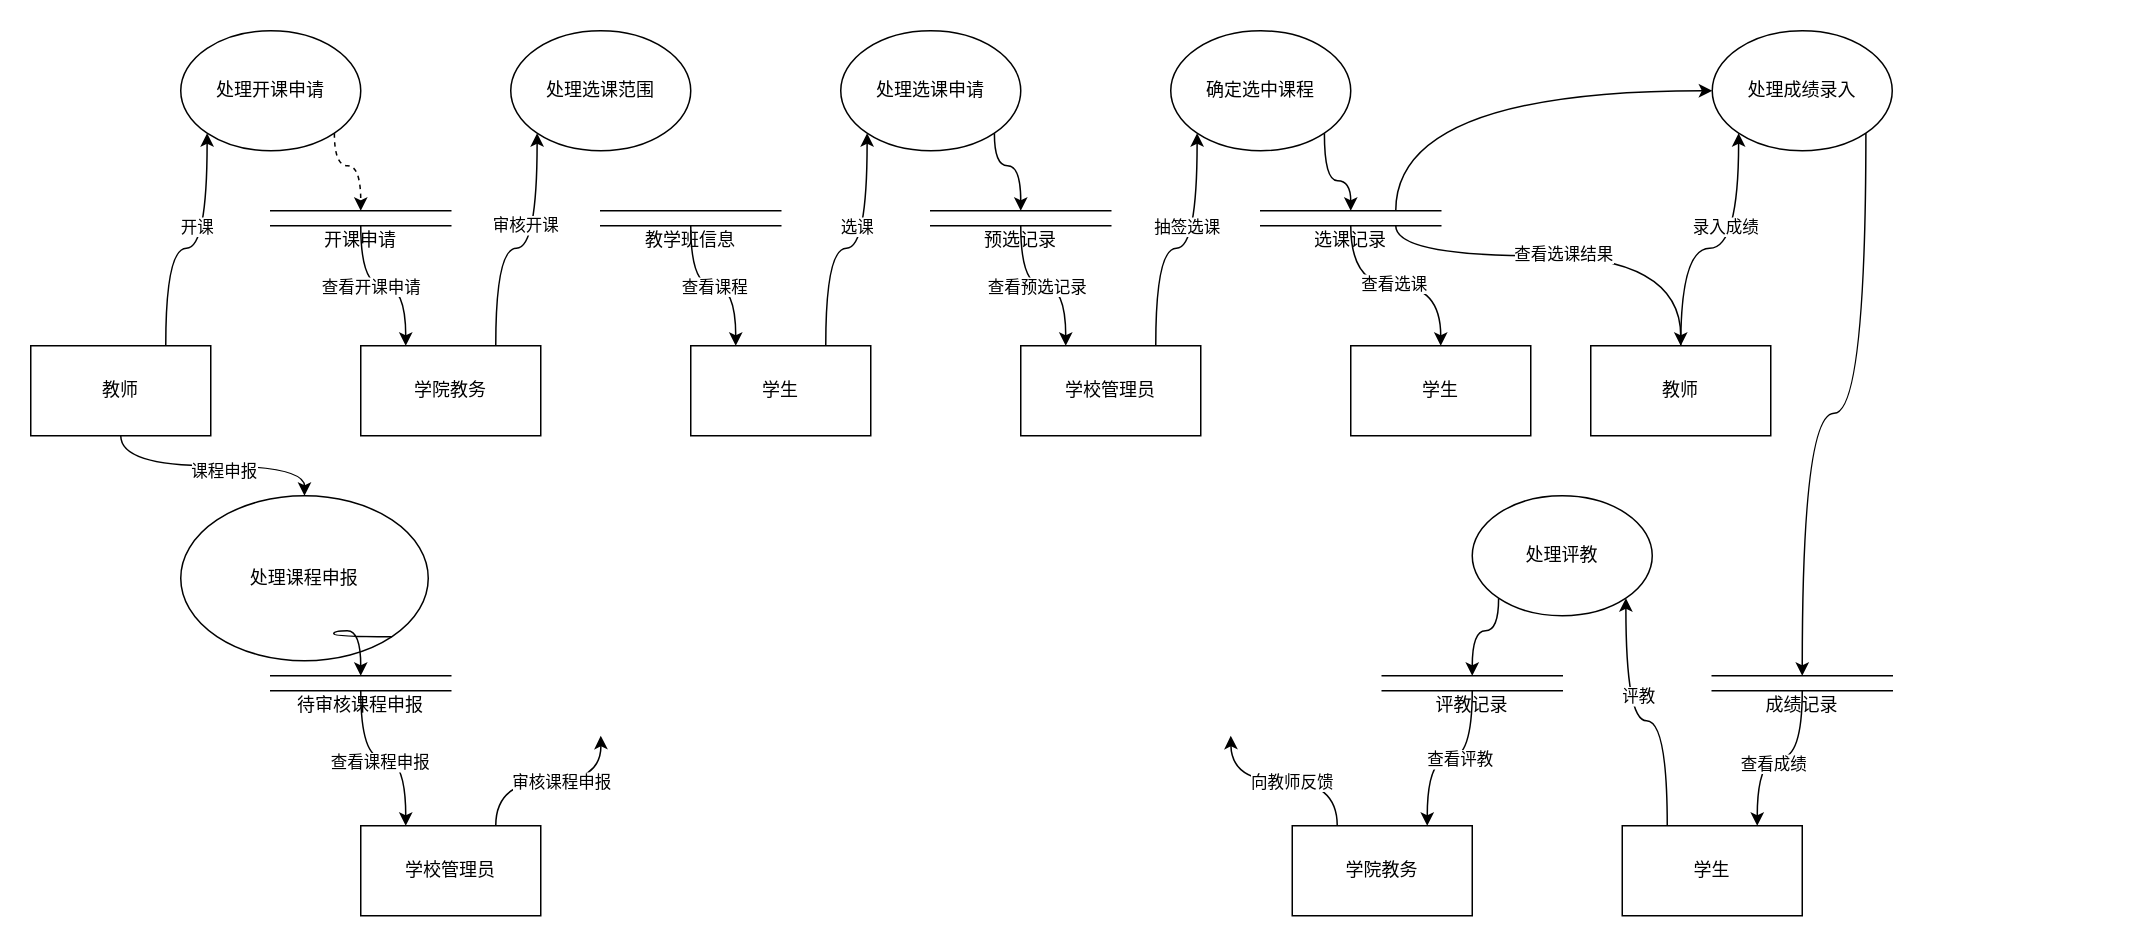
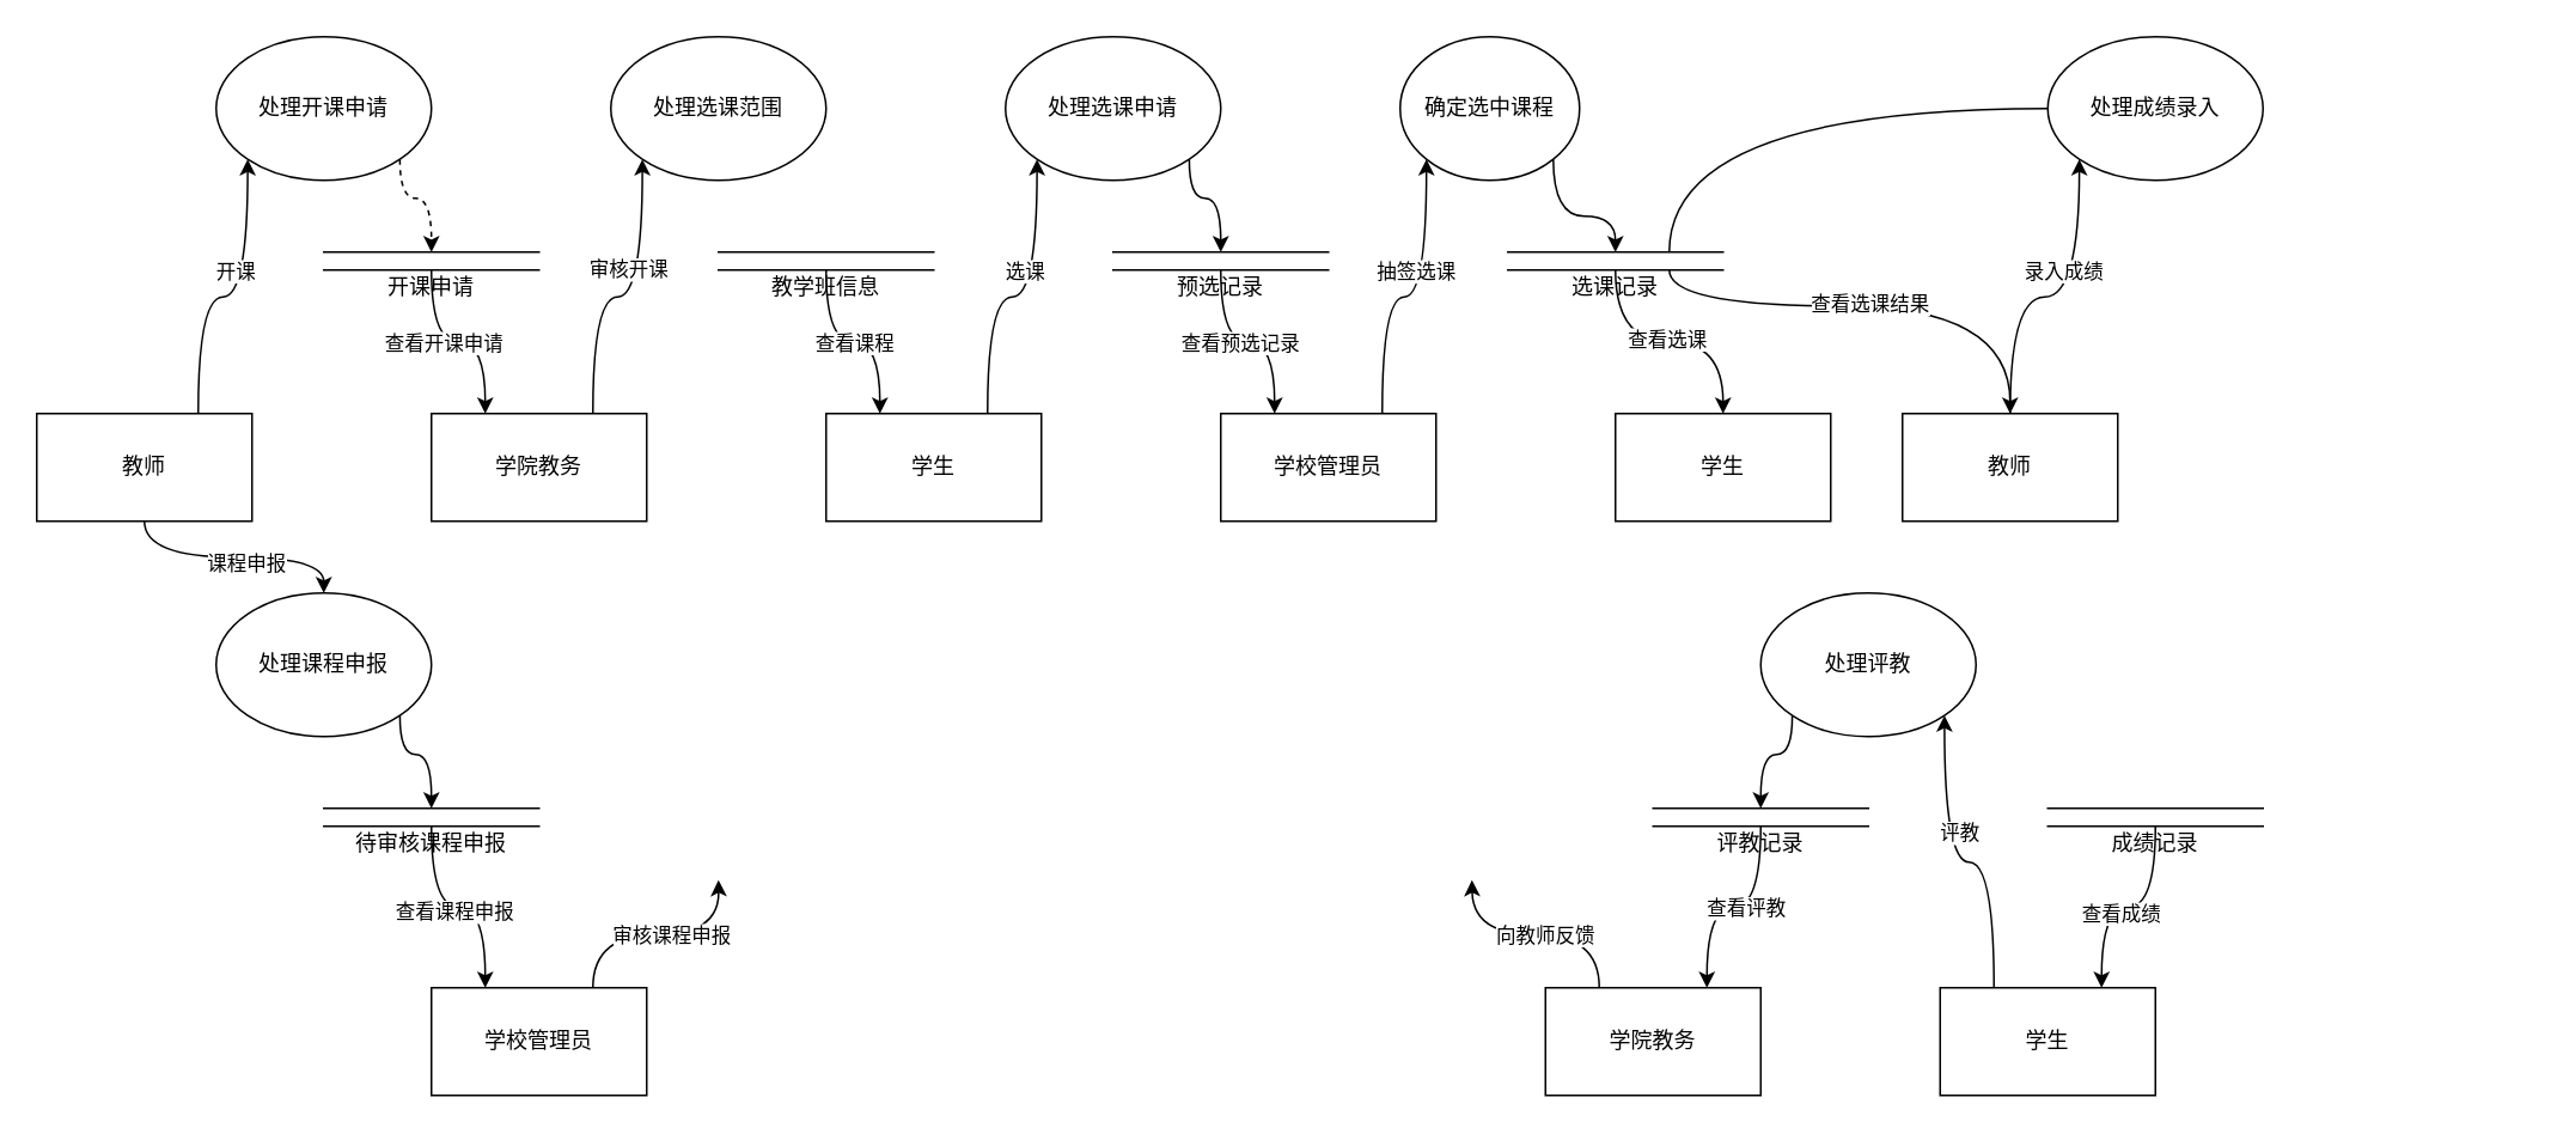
- <mxCell id="25" value="确定选中课程" style="ellipse;whiteSpace=wrap;html=1;fontFamily=宋体-简;" parent="1" vertex="1"><mxGeometry x="780" y="20" width="120" height="80" as="geometry" /></mxCell>
+ <mxCell id="25" value="确定选中课程" style="ellipse;whiteSpace=wrap;html=1;fontFamily=宋体-简;" parent="1" vertex="1"><mxGeometry x="780" y="20" width="100" height="80" as="geometry" /></mxCell>
- <mxCell id="26" style="edgeStyle=orthogonalEdgeStyle;rounded=0;orthogonalLoop=1;jettySize=auto;html=1;exitX=0.75;exitY=0;exitDx=0;exitDy=0;entryX=0;entryY=0.5;entryDx=0;entryDy=0;curved=1;fontFamily=宋体-简;" parent="1" source="29" target="47" edge="1"><mxGeometry relative="1" as="geometry" /></mxCell>
+ <mxCell id="26" style="edgeStyle=orthogonalEdgeStyle;rounded=0;orthogonalLoop=1;jettySize=auto;html=1;exitX=0.75;exitY=0;exitDx=0;exitDy=0;entryX=0;entryY=0.5;entryDx=0;entryDy=0;curved=1;fontFamily=宋体-简;endArrow=none;" parent="1" source="29" target="47" edge="1"><mxGeometry relative="1" as="geometry" /></mxCell>
- <mxCell id="34" style="edgeStyle=orthogonalEdgeStyle;rounded=0;orthogonalLoop=1;jettySize=auto;html=1;exitX=1;exitY=1;exitDx=0;exitDy=0;entryX=0.5;entryY=0;entryDx=0;entryDy=0;curved=1;fontFamily=宋体-简;" parent="1" source="47" target="37" edge="1"><mxGeometry relative="1" as="geometry" /></mxCell>
- <mxCell id="54" value="处理课程申报" style="ellipse;whiteSpace=wrap;html=1;fontFamily=宋体-简;" parent="1" vertex="1"><mxGeometry x="120" y="330" width="165" height="110" as="geometry" /></mxCell>
+ <mxCell id="54" value="处理课程申报" style="ellipse;whiteSpace=wrap;html=1;fontFamily=宋体-简;" parent="1" vertex="1"><mxGeometry x="120" y="330" width="120" height="80" as="geometry" /></mxCell>
